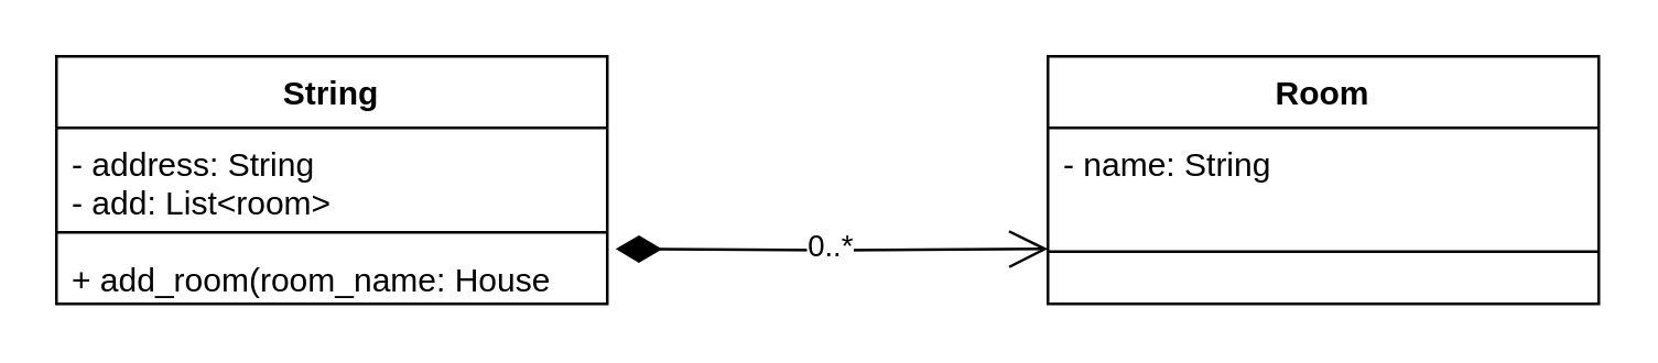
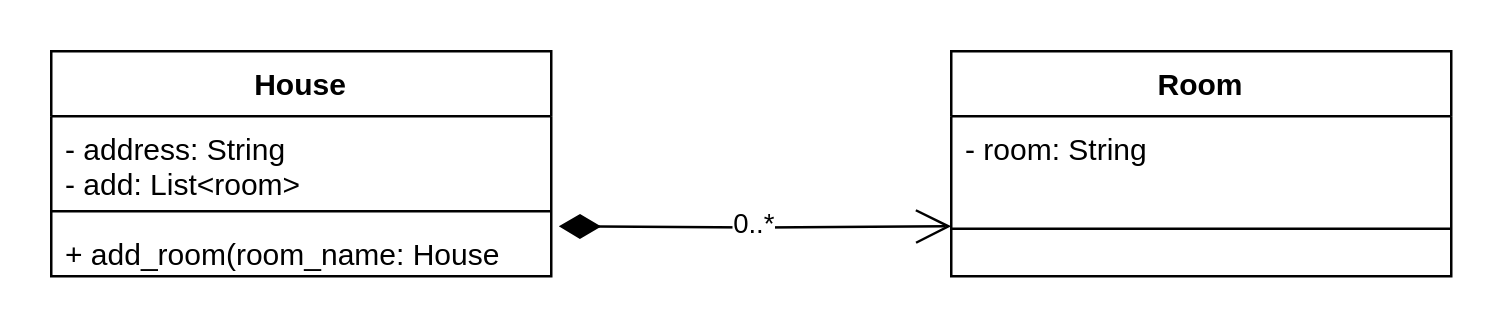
- <mxCell id="2" value="String" style="swimlane;fontStyle=1;align=center;verticalAlign=top;childLayout=stackLayout;horizontal=1;startSize=26;horizontalStack=0;resizeParent=1;resizeParentMax=0;resizeLast=0;collapsible=1;marginBottom=0;whiteSpace=wrap;html=1;" vertex="1" parent="1"><mxGeometry x="20" y="20" width="200" height="90" as="geometry" /></mxCell>
+ <mxCell id="2" value="House" style="swimlane;fontStyle=1;align=center;verticalAlign=top;childLayout=stackLayout;horizontal=1;startSize=26;horizontalStack=0;resizeParent=1;resizeParentMax=0;resizeLast=0;collapsible=1;marginBottom=0;whiteSpace=wrap;html=1;" vertex="1" parent="1"><mxGeometry x="20" y="20" width="200" height="90" as="geometry" /></mxCell>
- <mxCell id="7" value="- name: String" style="text;strokeColor=none;fillColor=none;align=left;verticalAlign=top;spacingLeft=4;spacingRight=4;overflow=hidden;rotatable=0;points=[[0,0.5],[1,0.5]];portConstraint=eastwest;whiteSpace=wrap;html=1;" vertex="1" parent="6"><mxGeometry y="26" width="200" height="26" as="geometry" /></mxCell>
+ <mxCell id="7" value="- room: String" style="text;strokeColor=none;fillColor=none;align=left;verticalAlign=top;spacingLeft=4;spacingRight=4;overflow=hidden;rotatable=0;points=[[0,0.5],[1,0.5]];portConstraint=eastwest;whiteSpace=wrap;html=1;" vertex="1" parent="6"><mxGeometry y="26" width="200" height="26" as="geometry" /></mxCell>
